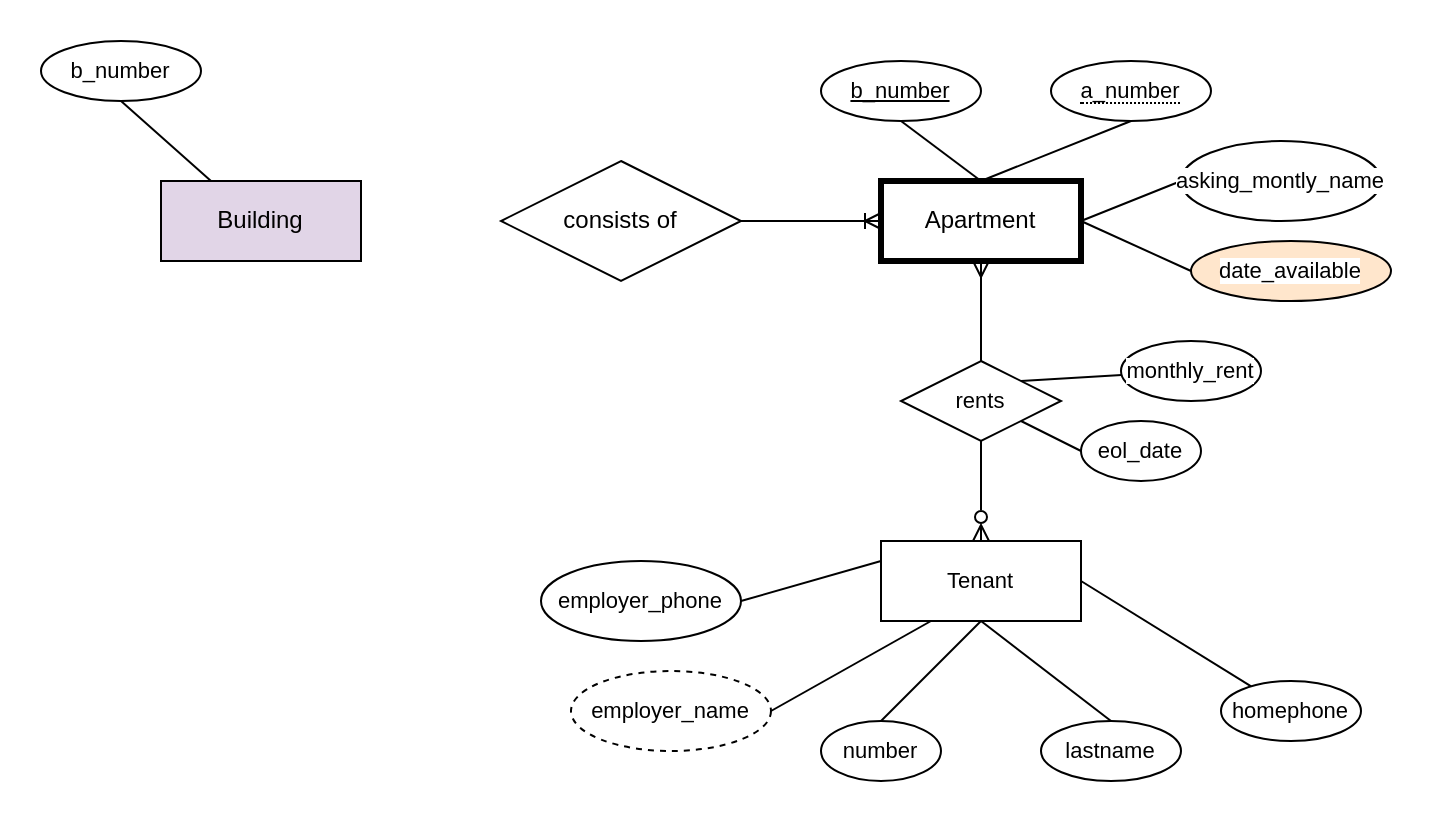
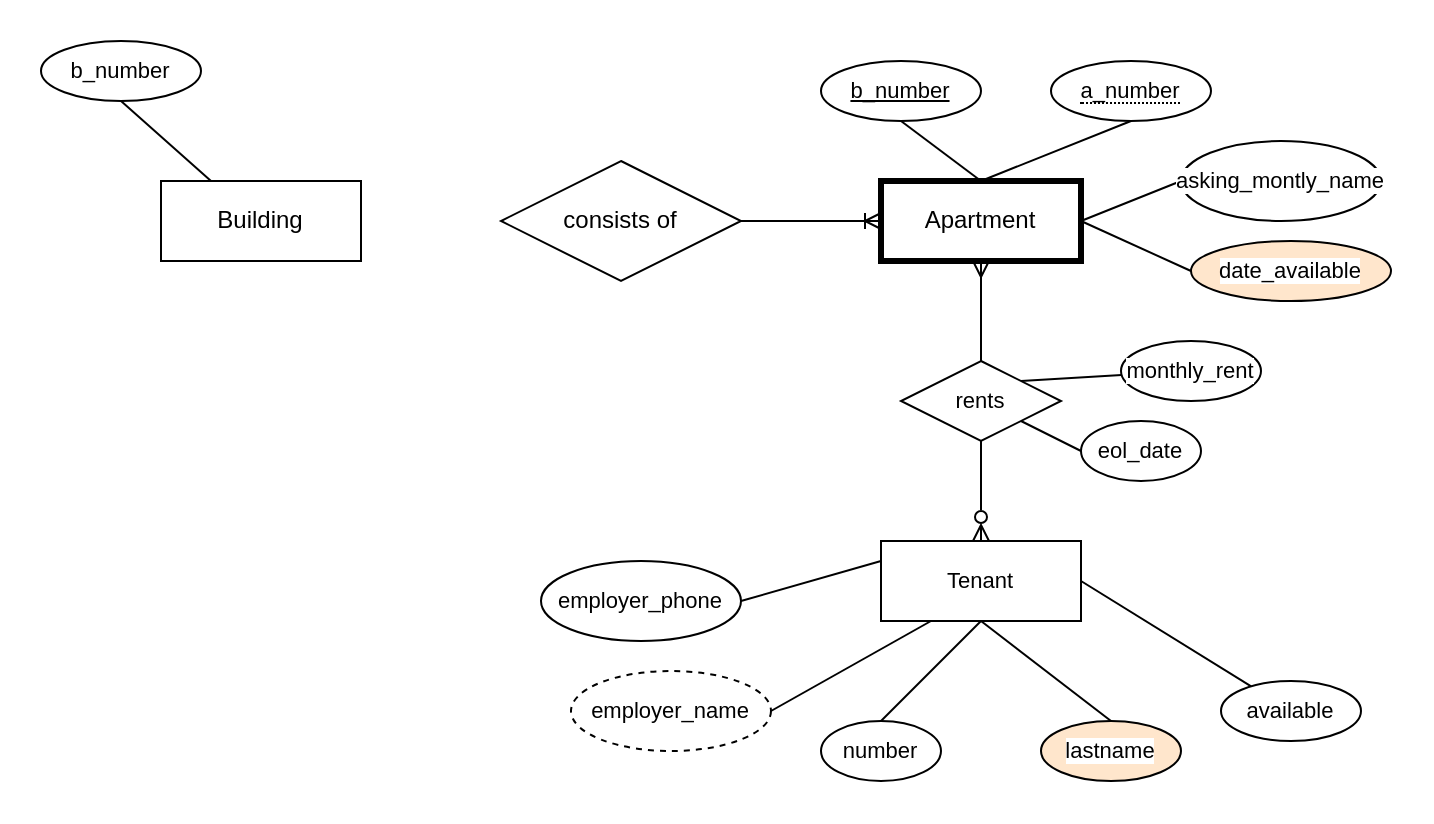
- <mxCell id="3" value="Building" style="whiteSpace=wrap;html=1;align=center;fillColor=#e1d5e7;" vertex="1" parent="1"><mxGeometry x="80" y="90" width="100" height="40" as="geometry" /></mxCell>
+ <mxCell id="3" value="Building" style="whiteSpace=wrap;html=1;align=center;" vertex="1" parent="1"><mxGeometry x="80" y="90" width="100" height="40" as="geometry" /></mxCell>
- <mxCell id="29" value="homephone" style="ellipse;whiteSpace=wrap;html=1;align=center;fontFamily=Helvetica;fontSize=11;fontColor=default;labelBackgroundColor=default;" vertex="1" parent="1"><mxGeometry x="610" y="340" width="70" height="30" as="geometry" /></mxCell>
+ <mxCell id="29" value="available" style="ellipse;whiteSpace=wrap;html=1;align=center;fontFamily=Helvetica;fontSize=11;fontColor=default;labelBackgroundColor=default;" vertex="1" parent="1"><mxGeometry x="610" y="340" width="70" height="30" as="geometry" /></mxCell>
- <mxCell id="28" value="lastname" style="ellipse;whiteSpace=wrap;html=1;align=center;fontFamily=Helvetica;fontSize=11;fontColor=default;labelBackgroundColor=default;" vertex="1" parent="1"><mxGeometry x="520" y="360" width="70" height="30" as="geometry" /></mxCell>
+ <mxCell id="28" value="lastname" style="ellipse;whiteSpace=wrap;html=1;align=center;fontFamily=Helvetica;fontSize=11;fontColor=default;labelBackgroundColor=default;fillColor=#ffe6cc;" vertex="1" parent="1"><mxGeometry x="520" y="360" width="70" height="30" as="geometry" /></mxCell>
